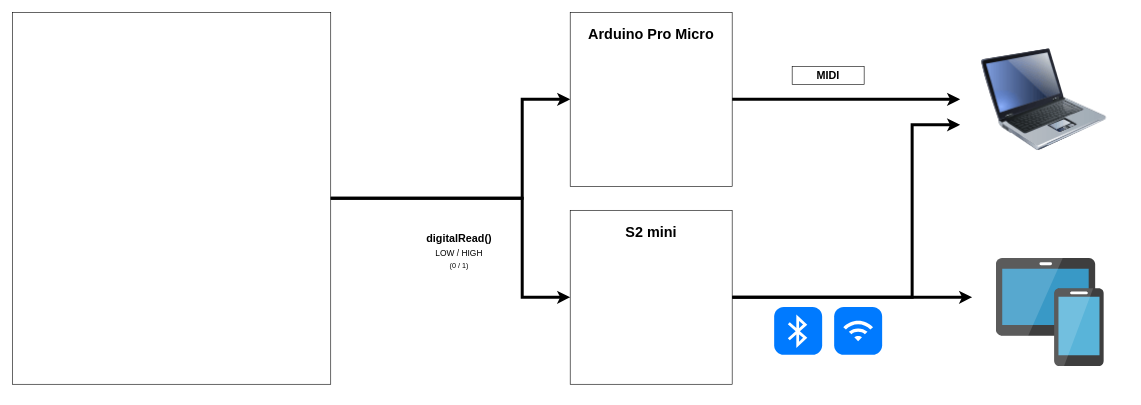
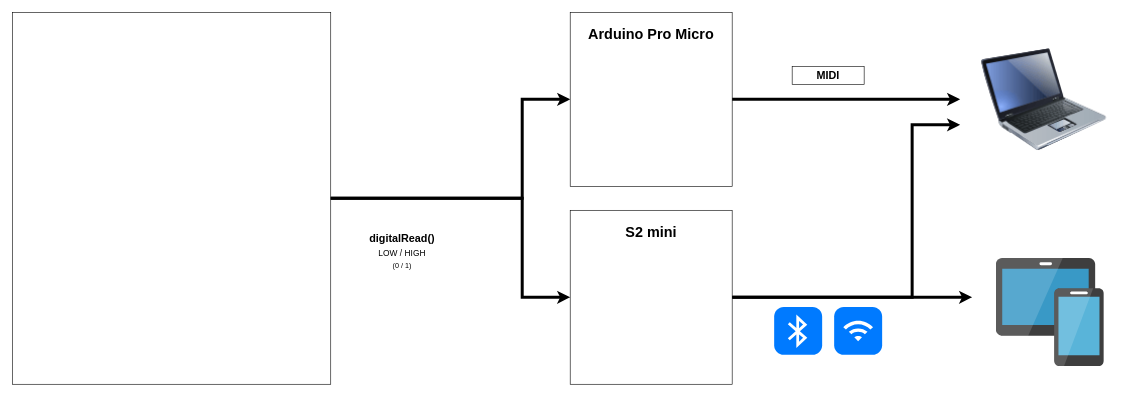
- <mxCell id="20" value="&lt;h2&gt;digitalRead()&lt;br&gt;&lt;span style=&quot;background-color: transparent; color: light-dark(rgb(0, 0, 0), rgb(255, 255, 255)); font-weight: normal;&quot;&gt;&lt;span style=&quot;font-size: 14px;&quot;&gt;LOW / HIGH&lt;br&gt;&lt;/span&gt;&lt;/span&gt;&lt;span style=&quot;font-size: 12px; background-color: transparent; color: light-dark(rgb(0, 0, 0), rgb(255, 255, 255)); font-weight: normal;&quot;&gt;(0 / 1)&lt;/span&gt;&lt;/h2&gt;" style="rounded=0;whiteSpace=wrap;html=1;strokeColor=none;" vertex="1" parent="1"><mxGeometry x="685" y="375" width="160" height="90" as="geometry" /></mxCell>
+ <mxCell id="20" value="&lt;h2&gt;digitalRead()&lt;br&gt;&lt;span style=&quot;background-color: transparent; color: light-dark(rgb(0, 0, 0), rgb(255, 255, 255)); font-weight: normal;&quot;&gt;&lt;span style=&quot;font-size: 14px;&quot;&gt;LOW / HIGH&lt;br&gt;&lt;/span&gt;&lt;/span&gt;&lt;span style=&quot;font-size: 12px; background-color: transparent; color: light-dark(rgb(0, 0, 0), rgb(255, 255, 255)); font-weight: normal;&quot;&gt;(0 / 1)&lt;/span&gt;&lt;/h2&gt;" style="rounded=0;whiteSpace=wrap;html=1;strokeColor=none;" vertex="1" parent="1"><mxGeometry x="590" y="375" width="160" height="90" as="geometry" /></mxCell>
